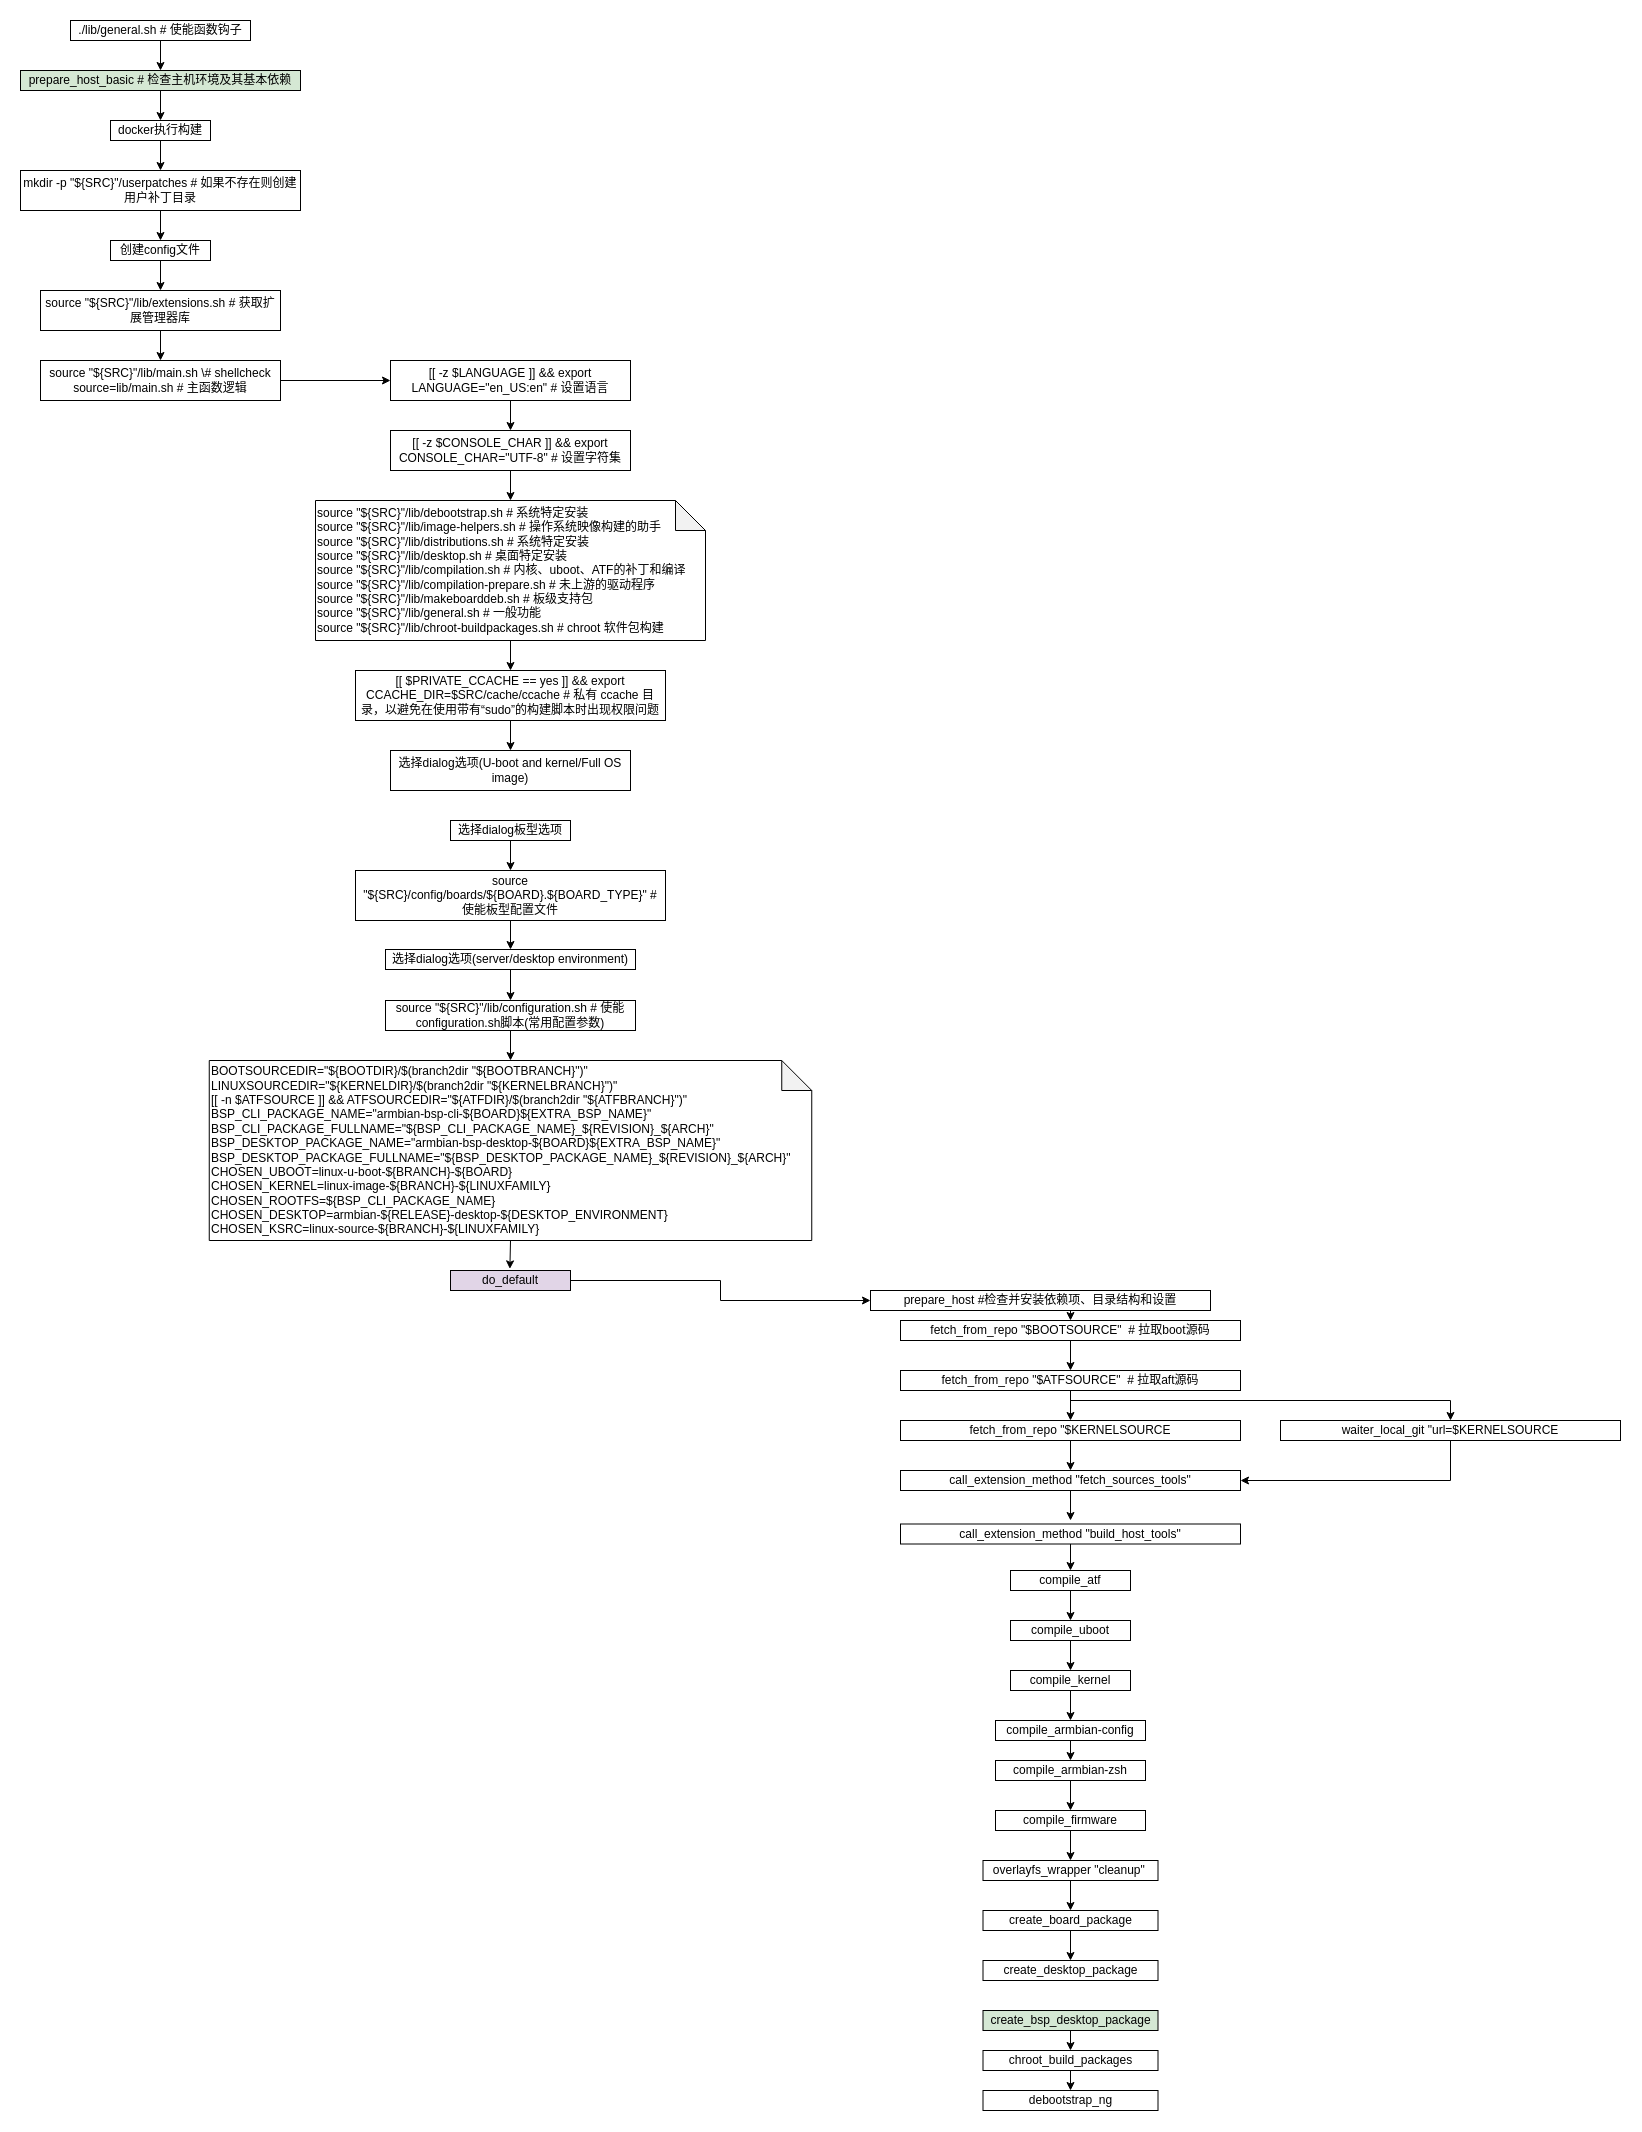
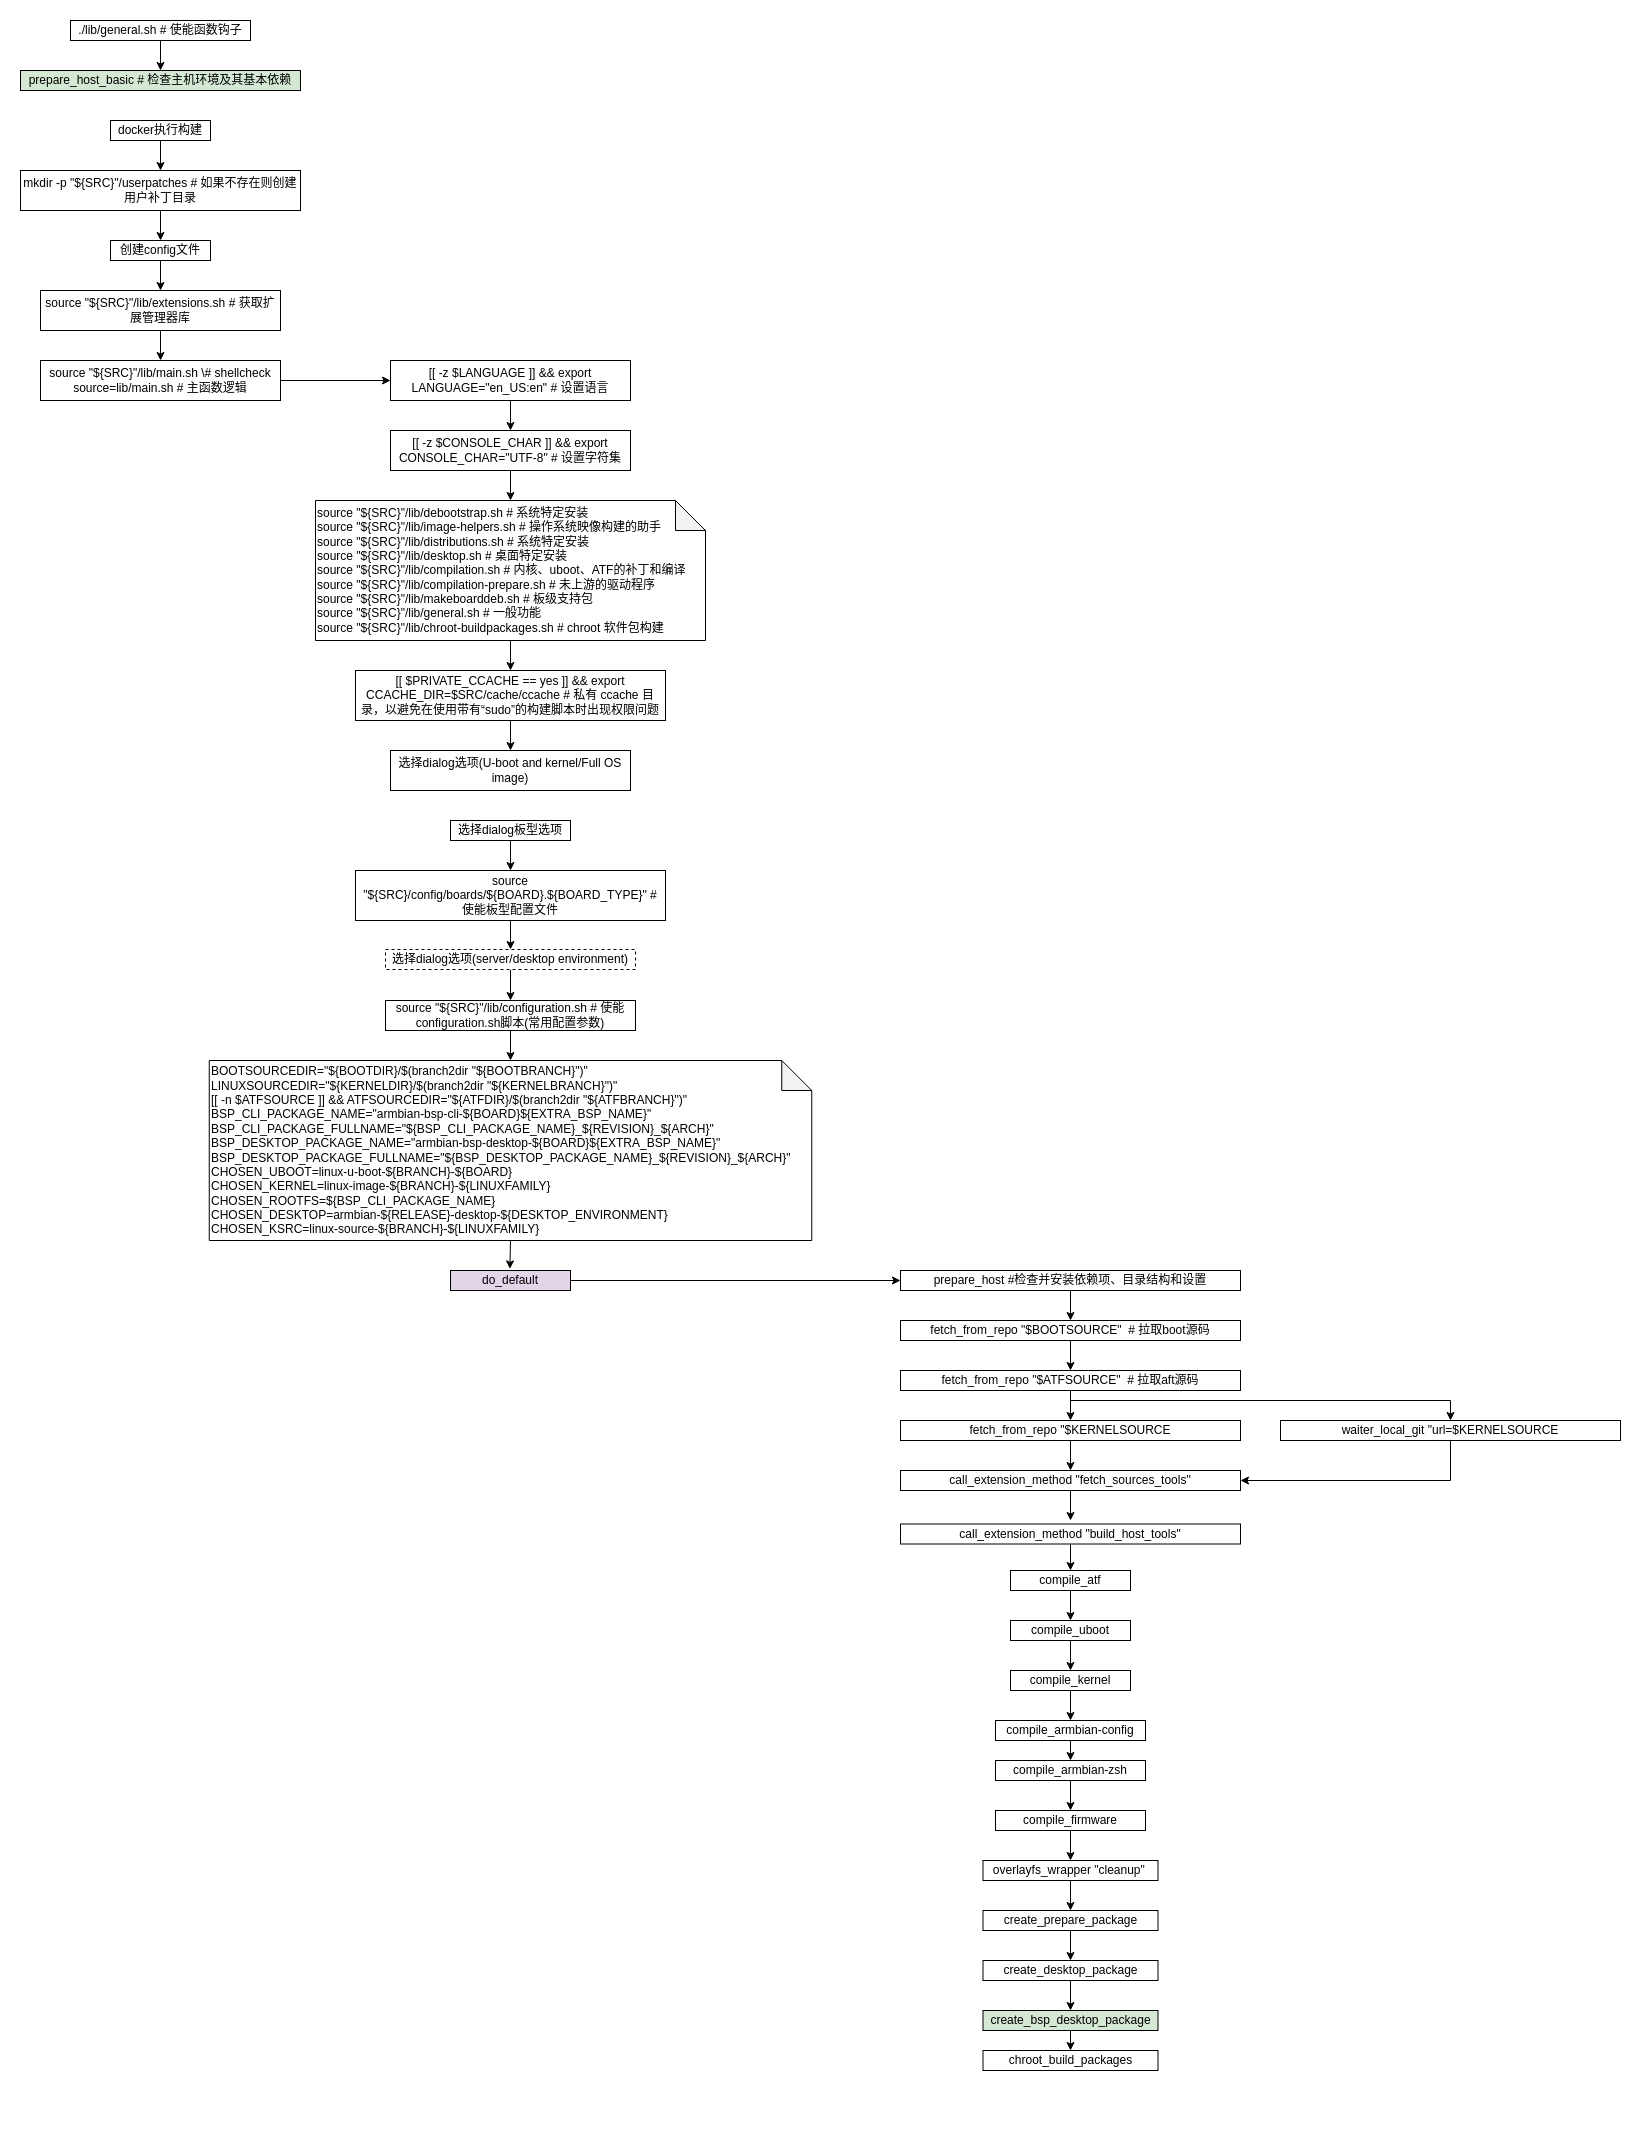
- <mxCell id="4" value="" style="edgeStyle=orthogonalEdgeStyle;rounded=0;orthogonalLoop=1;jettySize=auto;html=1;fontFamily=Lucida Console;shadow=0;" parent="1" source="5" target="7" edge="1"><mxGeometry relative="1" as="geometry" /></mxCell>
- <mxCell id="30" value="&lt;div&gt;选择dialog选项(server/desktop environment)&lt;/div&gt;" style="rounded=0;whiteSpace=wrap;html=1;shadow=0;" parent="1" vertex="1"><mxGeometry x="385" y="949" width="250" height="20" as="geometry" /></mxCell>
+ <mxCell id="30" value="&lt;div&gt;选择dialog选项(server/desktop environment)&lt;/div&gt;" style="rounded=0;whiteSpace=wrap;html=1;shadow=0;dashed=1;" parent="1" vertex="1"><mxGeometry x="385" y="949" width="250" height="20" as="geometry" /></mxCell>
- <mxCell id="38" value="&lt;div&gt;prepare_host #检查并安装依赖项、目录结构和设置&lt;/div&gt;" style="rounded=0;whiteSpace=wrap;html=1;shadow=0;" parent="1" vertex="1"><mxGeometry x="870" y="1290" width="340" height="20" as="geometry" /></mxCell>
+ <mxCell id="38" value="&lt;div&gt;prepare_host #检查并安装依赖项、目录结构和设置&lt;/div&gt;" style="rounded=0;whiteSpace=wrap;html=1;shadow=0;" parent="1" vertex="1"><mxGeometry x="900" y="1270" width="340" height="20" as="geometry" /></mxCell>
- <mxCell id="67" value="&lt;div&gt;create_board_package&lt;/div&gt;" style="rounded=0;whiteSpace=wrap;html=1;shadow=0;" parent="1" vertex="1"><mxGeometry x="982.5" y="1910" width="175" height="20" as="geometry" /></mxCell>
+ <mxCell id="67" value="&lt;div&gt;create_prepare_package&lt;/div&gt;" style="rounded=0;whiteSpace=wrap;html=1;shadow=0;" parent="1" vertex="1"><mxGeometry x="982.5" y="1910" width="175" height="20" as="geometry" /></mxCell>
+ <mxCell id="68" style="edgeStyle=orthogonalEdgeStyle;rounded=0;orthogonalLoop=1;jettySize=auto;html=1;exitX=0.5;exitY=1;exitDx=0;exitDy=0;entryX=0.5;entryY=0;entryDx=0;entryDy=0;" parent="1" source="69" target="71" edge="1"><mxGeometry relative="1" as="geometry" /></mxCell>
- <mxCell id="72" style="edgeStyle=orthogonalEdgeStyle;rounded=0;orthogonalLoop=1;jettySize=auto;html=1;exitX=0.5;exitY=1;exitDx=0;exitDy=0;entryX=0.5;entryY=0;entryDx=0;entryDy=0;" parent="1" source="73" target="74" edge="1"><mxGeometry relative="1" as="geometry" /></mxCell>
- <mxCell id="74" value="&lt;div&gt;debootstrap_ng&lt;/div&gt;" style="rounded=0;whiteSpace=wrap;html=1;shadow=0;" parent="1" vertex="1"><mxGeometry x="982.5" y="2090" width="175" height="20" as="geometry" /></mxCell>
